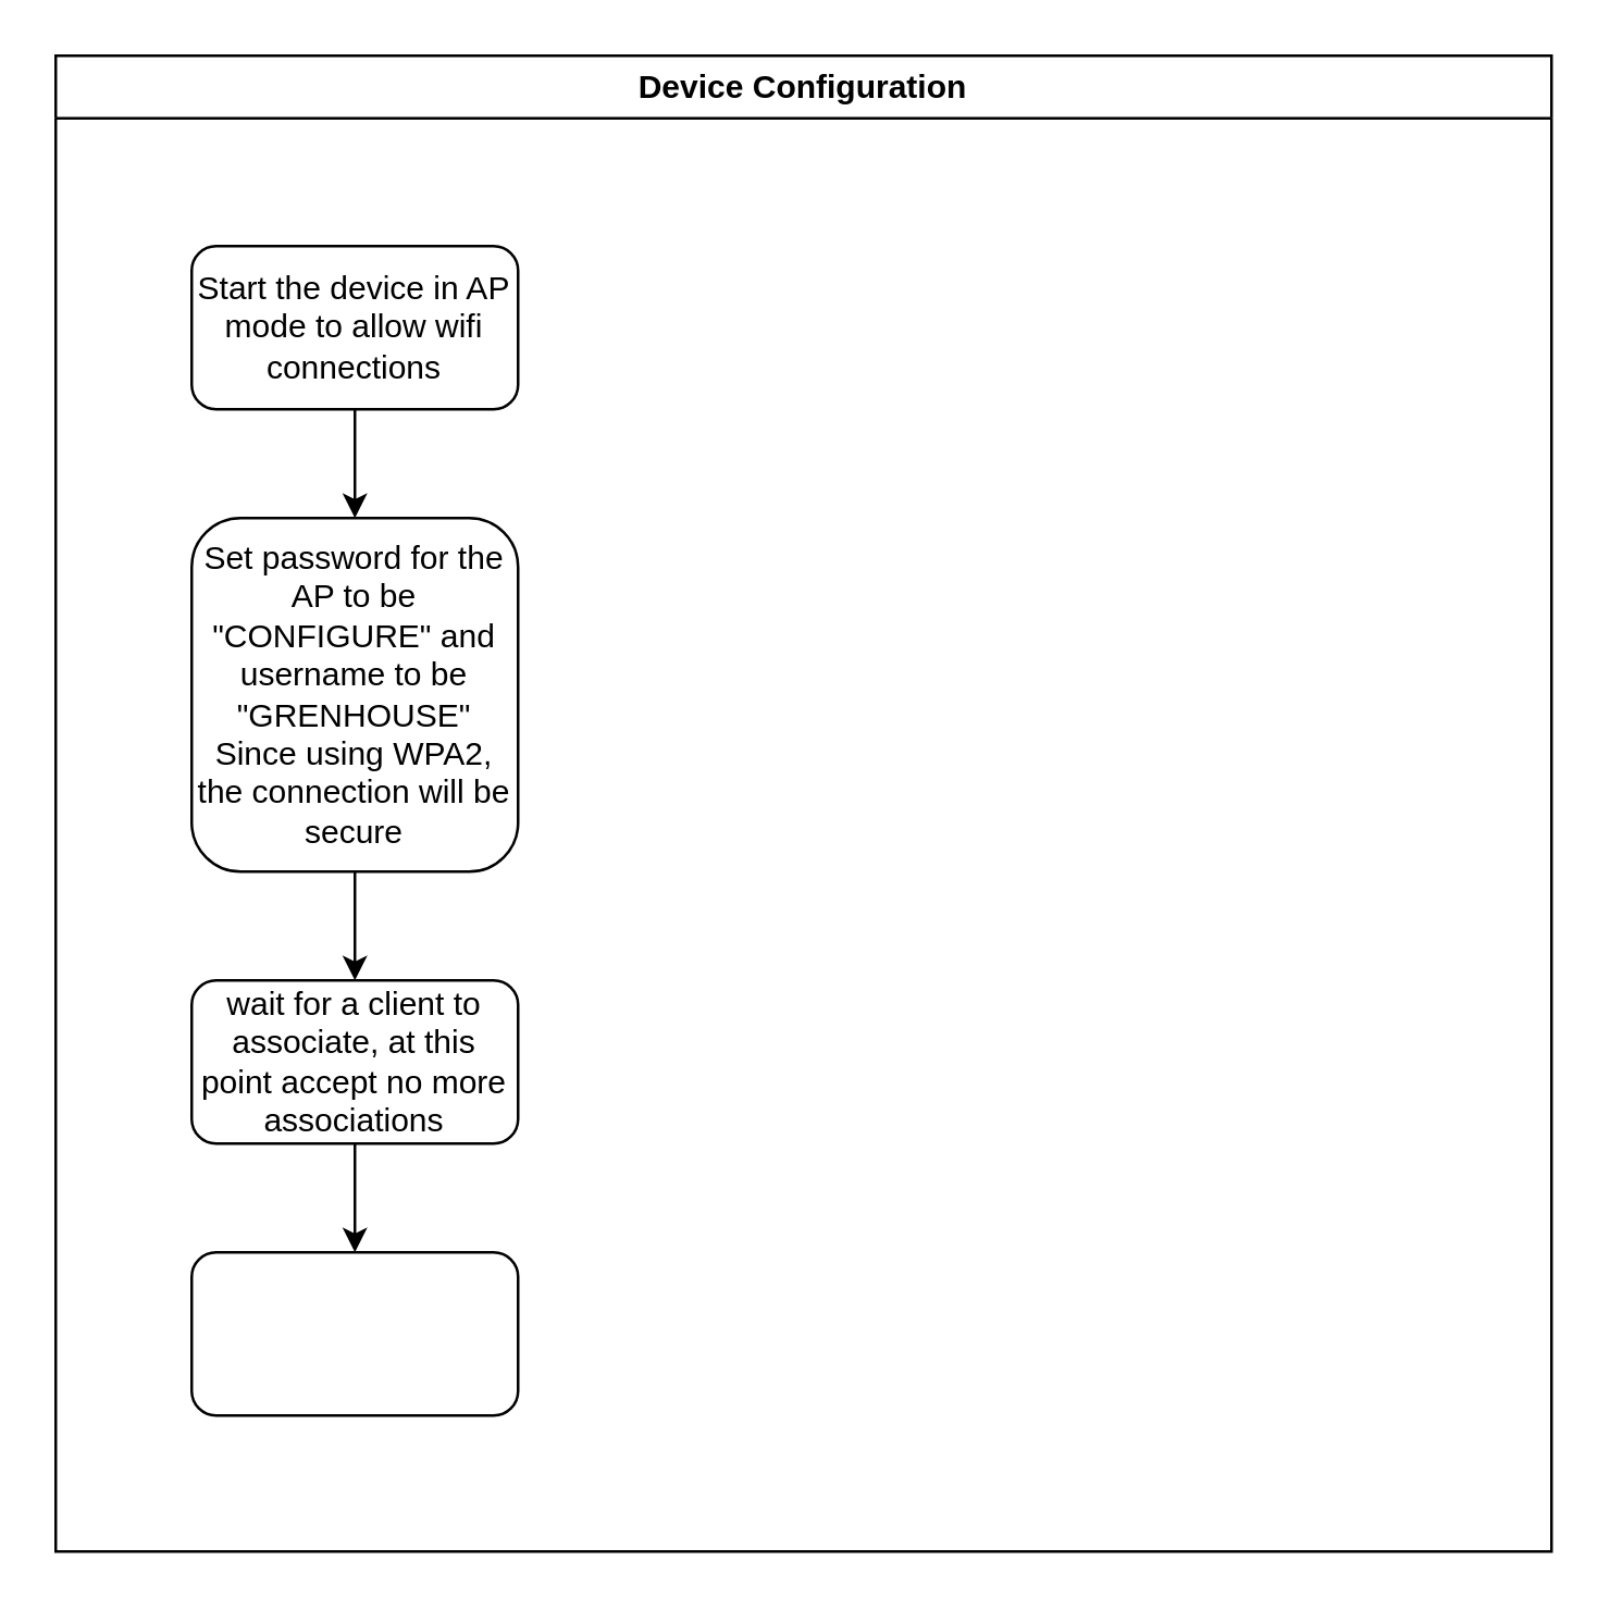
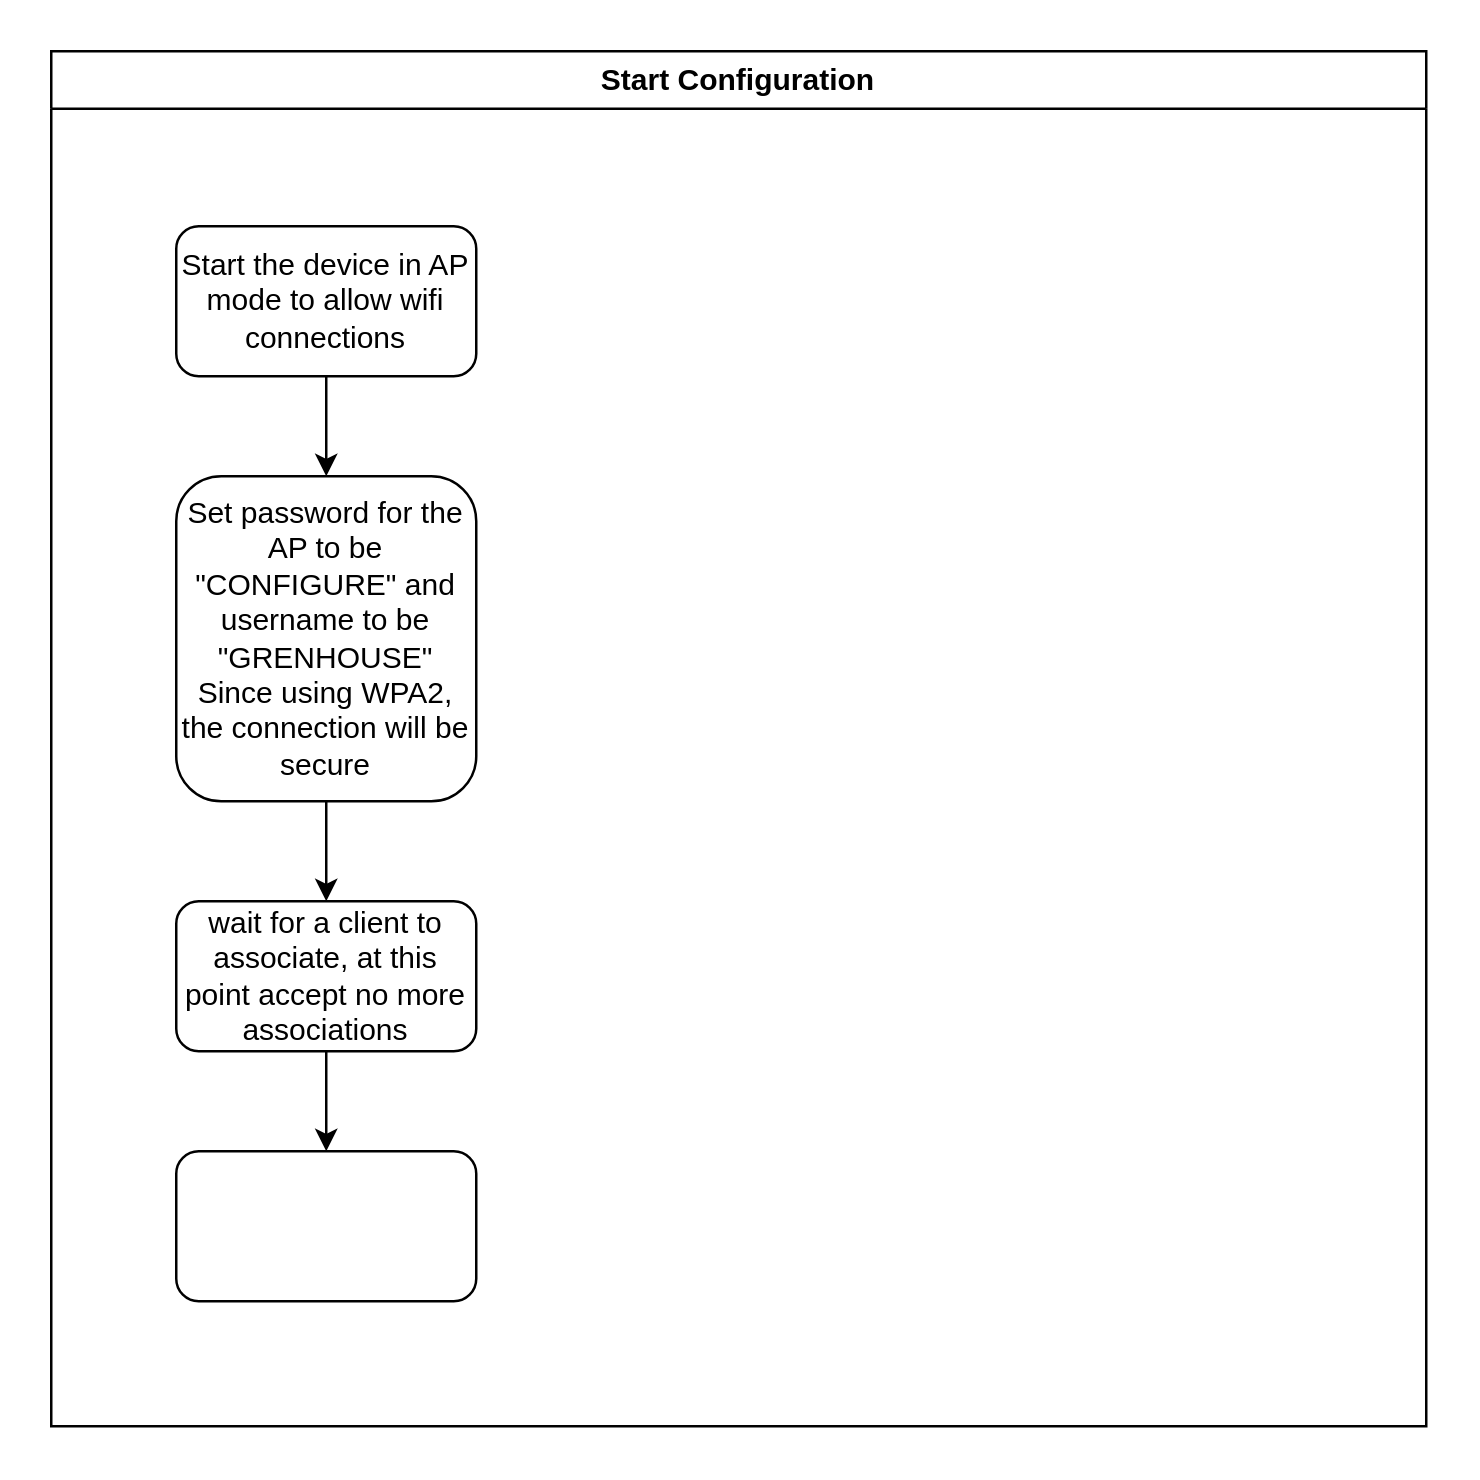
- <mxCell id="2" value="Device Configuration" style="swimlane;whiteSpace=wrap;html=1;" vertex="1" parent="1"><mxGeometry x="20" y="20" width="550" height="550" as="geometry" /></mxCell>
+ <mxCell id="2" value="Start Configuration" style="swimlane;whiteSpace=wrap;html=1;" vertex="1" parent="1"><mxGeometry x="20" y="20" width="550" height="550" as="geometry" /></mxCell>
